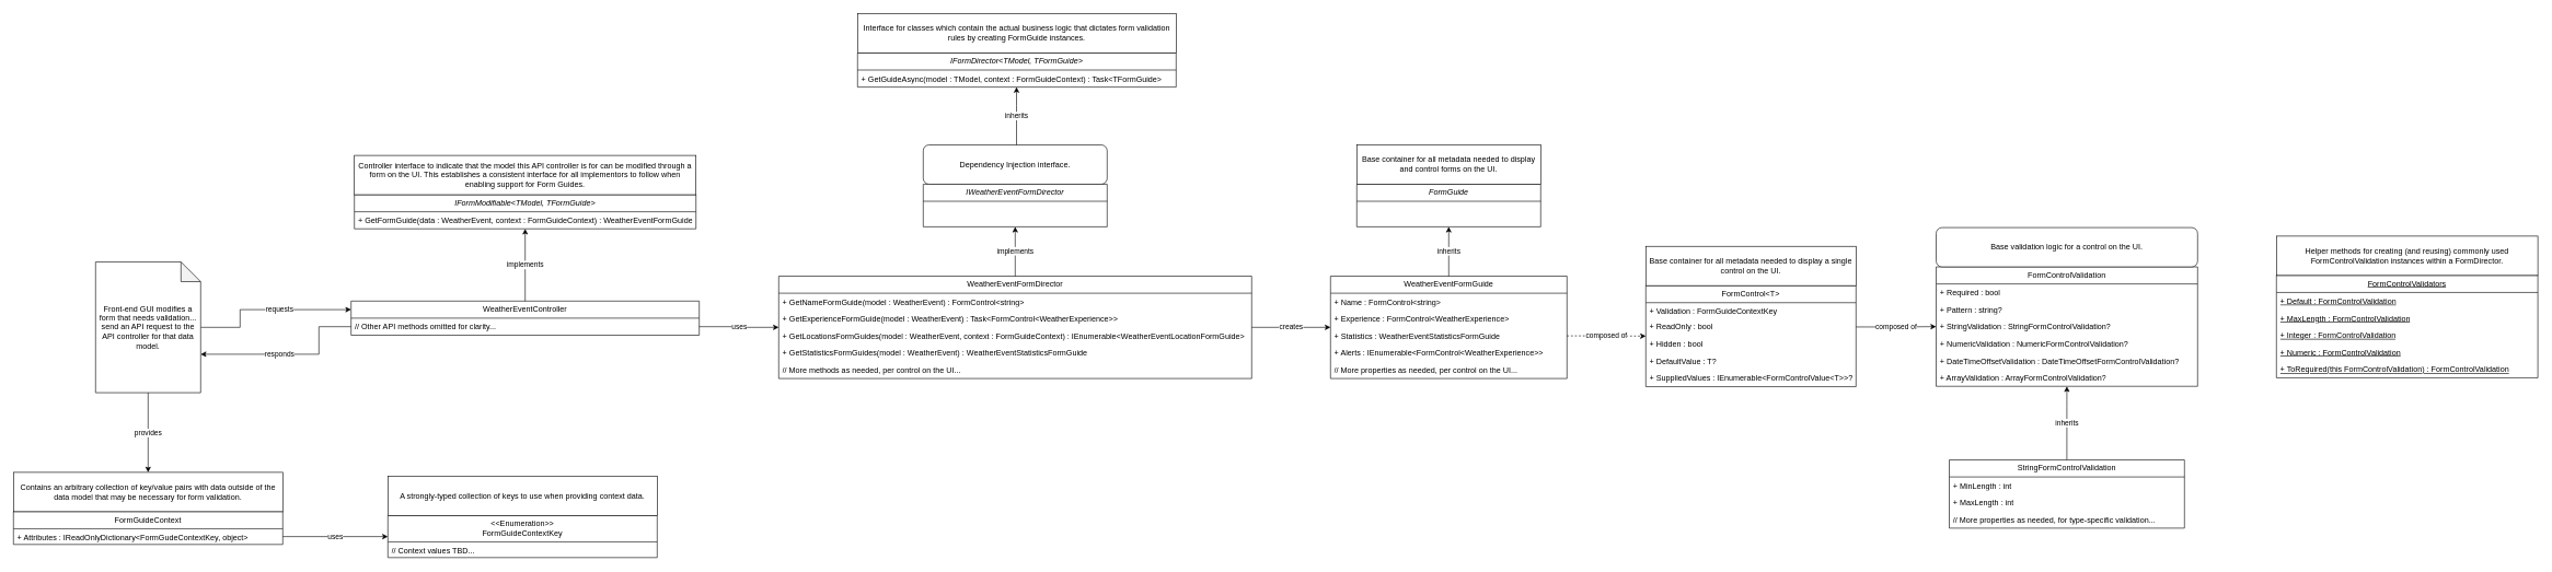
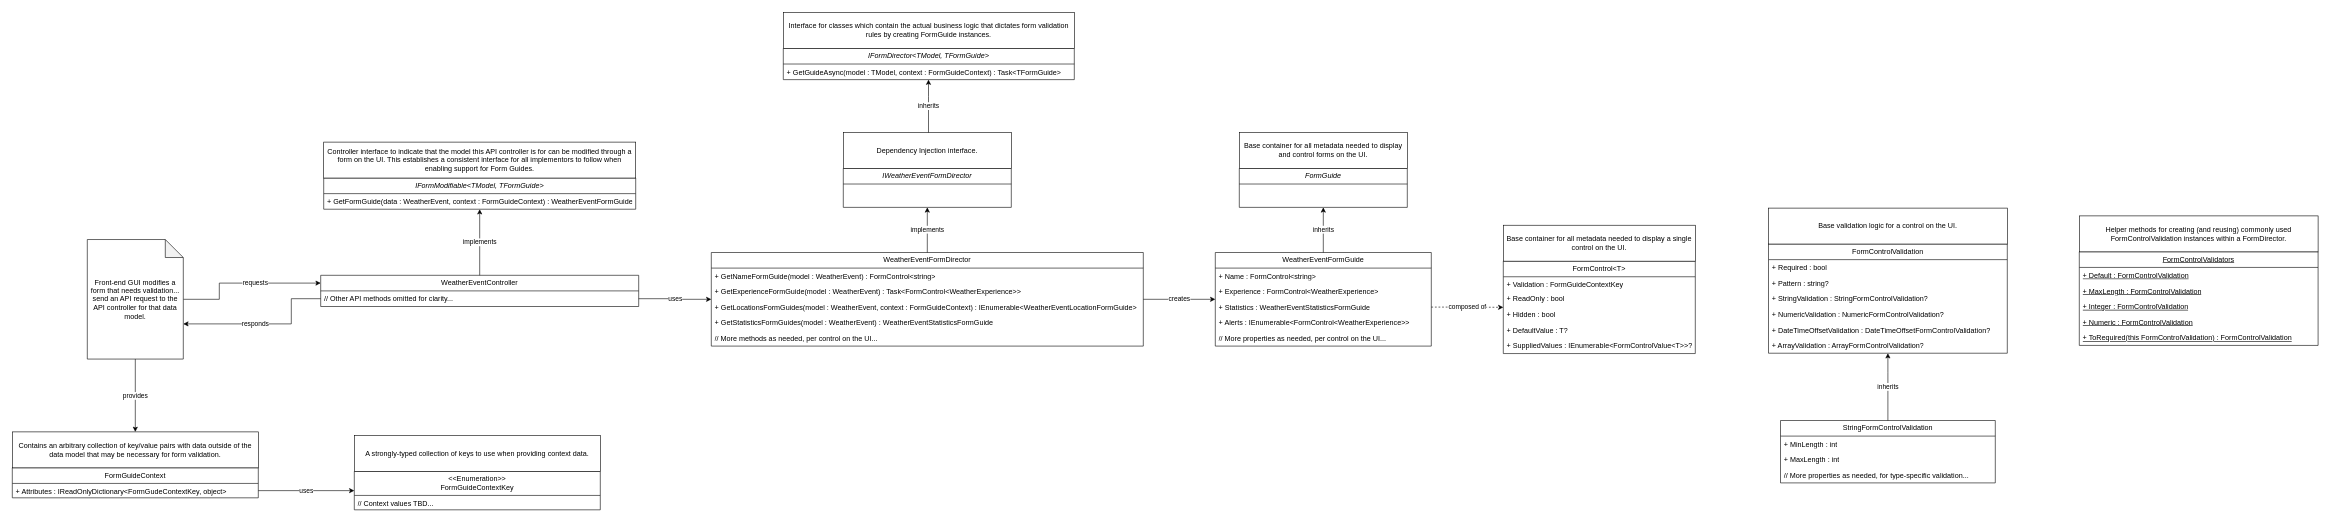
- <mxCell id="54" value="Dependency Injection interface." style="whiteSpace=wrap;html=1;container=0;rounded=1;" vertex="1" parent="52"><mxGeometry width="280.0" height="59.879" as="geometry" /></mxCell>
+ <mxCell id="54" value="Dependency Injection interface." style="rounded=0;whiteSpace=wrap;html=1;container=0;" vertex="1" parent="52"><mxGeometry width="280.0" height="59.879" as="geometry" /></mxCell>
- <mxCell id="35" value="Base validation logic for a control on the UI." style="whiteSpace=wrap;html=1;container=0;rounded=1;" vertex="1" parent="27"><mxGeometry width="398.0" height="59.879" as="geometry" /></mxCell>
+ <mxCell id="35" value="Base validation logic for a control on the UI." style="rounded=0;whiteSpace=wrap;html=1;container=0;" vertex="1" parent="27"><mxGeometry width="398.0" height="59.879" as="geometry" /></mxCell>
- <mxCell id="21" value="composed of" style="edgeStyle=orthogonalEdgeStyle;rounded=0;orthogonalLoop=1;jettySize=auto;html=1;" edge="1" parent="1" source="8" target="28"><mxGeometry relative="1" as="geometry" /></mxCell>
